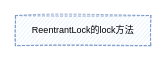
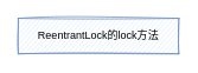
- <mxCell id="2" value="ReentrantLock的lock方法" style="rounded=0;whiteSpace=wrap;html=1;fillColor=#dae8fc;strokeColor=#6c8ebf;sketch=1;shadow=0;dashed=1;" parent="1" vertex="1"><mxGeometry x="20" y="20" width="180" height="40" as="geometry" /></mxCell>
+ <mxCell id="2" value="ReentrantLock的lock方法" style="rounded=0;whiteSpace=wrap;html=1;fillColor=#dae8fc;strokeColor=#6c8ebf;sketch=1;shadow=0;" parent="1" vertex="1"><mxGeometry x="20" y="20" width="180" height="40" as="geometry" /></mxCell>
